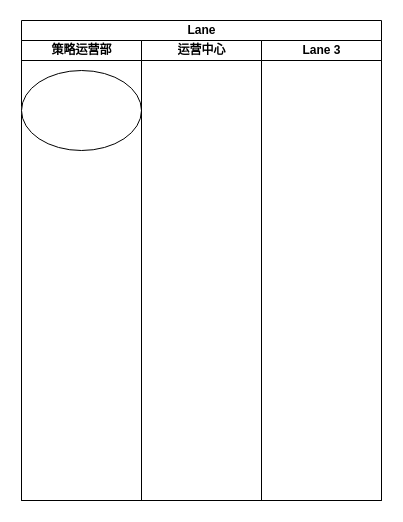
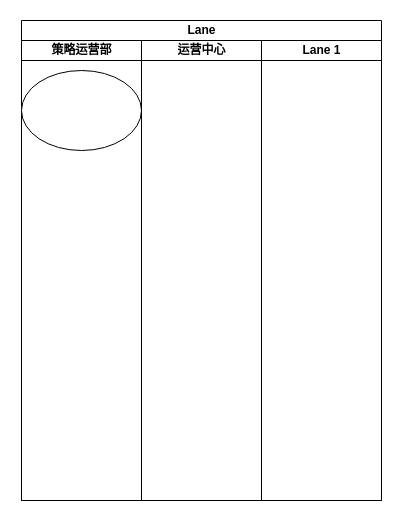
- <mxCell id="6" value="Lane 3" style="swimlane;startSize=20;html=1;" vertex="1" parent="2"><mxGeometry x="240" y="20" width="120" height="460" as="geometry" /></mxCell>
+ <mxCell id="6" value="Lane 1" style="swimlane;startSize=20;html=1;" vertex="1" parent="2"><mxGeometry x="240" y="20" width="120" height="460" as="geometry" /></mxCell>
